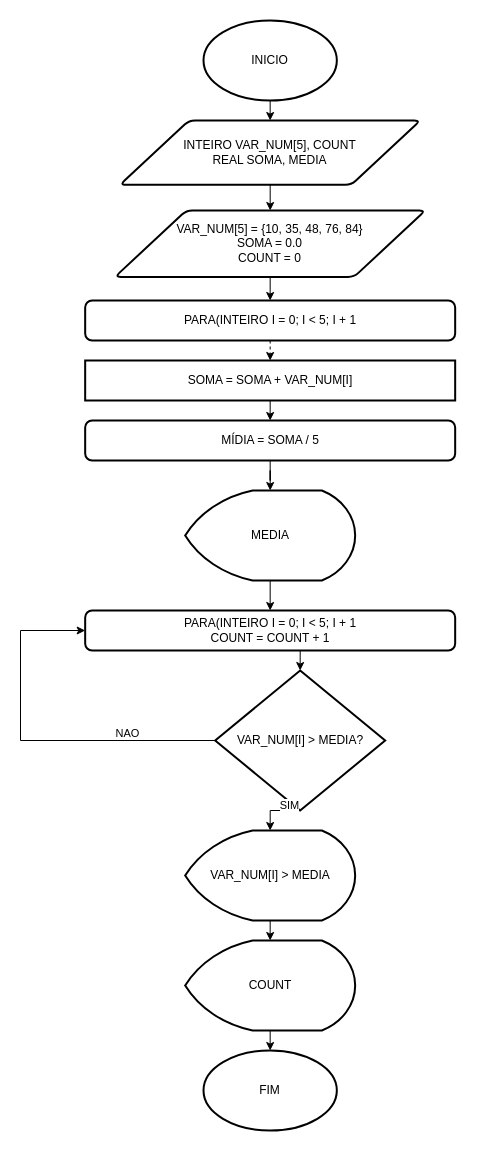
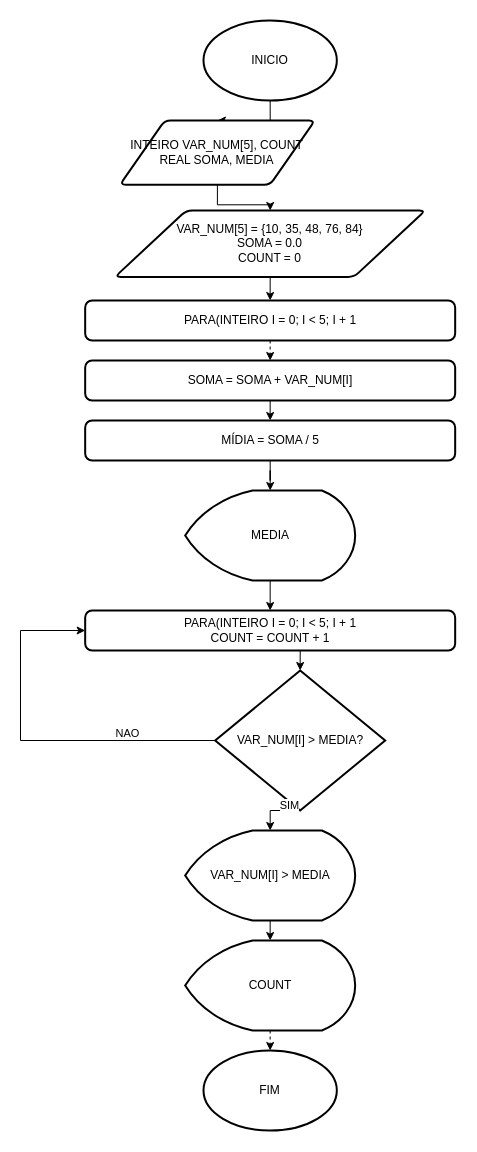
- <mxCell id="6" value="&lt;font style=&quot;vertical-align: inherit;&quot;&gt;&lt;font style=&quot;vertical-align: inherit;&quot;&gt;&lt;font style=&quot;vertical-align: inherit;&quot;&gt;&lt;font style=&quot;vertical-align: inherit;&quot;&gt;INTEIRO VAR_NUM[5], COUNT&lt;/font&gt;&lt;/font&gt;&lt;/font&gt;&lt;/font&gt;&lt;div&gt;&lt;font style=&quot;vertical-align: inherit;&quot;&gt;&lt;font style=&quot;vertical-align: inherit;&quot;&gt;&lt;font style=&quot;vertical-align: inherit;&quot;&gt;&lt;font style=&quot;vertical-align: inherit;&quot;&gt;&lt;font style=&quot;vertical-align: inherit;&quot;&gt;&lt;font style=&quot;vertical-align: inherit;&quot;&gt;REAL SOMA, MEDIA&lt;/font&gt;&lt;/font&gt;&lt;/font&gt;&lt;/font&gt;&lt;/font&gt;&lt;/font&gt;&lt;/div&gt;" style="shape=parallelogram;html=1;strokeWidth=2;perimeter=parallelogramPerimeter;whiteSpace=wrap;rounded=1;arcSize=12;size=0.23;" vertex="1" parent="1"><mxGeometry x="119.42" y="120" width="300.5" height="64.32" as="geometry" /></mxCell>
+ <mxCell id="6" value="&lt;font style=&quot;vertical-align: inherit;&quot;&gt;&lt;font style=&quot;vertical-align: inherit;&quot;&gt;&lt;font style=&quot;vertical-align: inherit;&quot;&gt;&lt;font style=&quot;vertical-align: inherit;&quot;&gt;INTEIRO VAR_NUM[5], COUNT&lt;/font&gt;&lt;/font&gt;&lt;/font&gt;&lt;/font&gt;&lt;div&gt;&lt;font style=&quot;vertical-align: inherit;&quot;&gt;&lt;font style=&quot;vertical-align: inherit;&quot;&gt;&lt;font style=&quot;vertical-align: inherit;&quot;&gt;&lt;font style=&quot;vertical-align: inherit;&quot;&gt;&lt;font style=&quot;vertical-align: inherit;&quot;&gt;&lt;font style=&quot;vertical-align: inherit;&quot;&gt;REAL SOMA, MEDIA&lt;/font&gt;&lt;/font&gt;&lt;/font&gt;&lt;/font&gt;&lt;/font&gt;&lt;/font&gt;&lt;/div&gt;" style="shape=parallelogram;html=1;strokeWidth=2;perimeter=parallelogramPerimeter;whiteSpace=wrap;rounded=1;arcSize=12;size=0.23;" vertex="1" parent="1"><mxGeometry x="119.42" y="120" width="195" height="64.32" as="geometry" /></mxCell>
- <mxCell id="12" value="&lt;font style=&quot;vertical-align: inherit;&quot;&gt;&lt;font style=&quot;vertical-align: inherit;&quot;&gt;SOMA = SOMA + VAR_NUM[I]&lt;/font&gt;&lt;/font&gt;" style="whiteSpace=wrap;html=1;absoluteArcSize=1;arcSize=14;strokeWidth=2;rounded=0;" vertex="1" parent="1"><mxGeometry x="84.67" y="360" width="370" height="40" as="geometry" /></mxCell>
+ <mxCell id="12" value="&lt;font style=&quot;vertical-align: inherit;&quot;&gt;&lt;font style=&quot;vertical-align: inherit;&quot;&gt;SOMA = SOMA + VAR_NUM[I]&lt;/font&gt;&lt;/font&gt;" style="rounded=1;whiteSpace=wrap;html=1;absoluteArcSize=1;arcSize=14;strokeWidth=2;" vertex="1" parent="1"><mxGeometry x="84.67" y="360" width="370" height="40" as="geometry" /></mxCell>
- <mxCell id="27" style="edgeStyle=orthogonalEdgeStyle;rounded=0;orthogonalLoop=1;jettySize=auto;html=1;exitX=0.5;exitY=1;exitDx=0;exitDy=0;exitPerimeter=0;entryX=0.5;entryY=0;entryDx=0;entryDy=0;entryPerimeter=0;" edge="1" parent="1" source="22" target="4"><mxGeometry relative="1" as="geometry" /></mxCell>
+ <mxCell id="27" style="edgeStyle=orthogonalEdgeStyle;rounded=0;orthogonalLoop=1;jettySize=auto;html=1;exitX=0.5;exitY=1;exitDx=0;exitDy=0;exitPerimeter=0;entryX=0.5;entryY=0;entryDx=0;entryDy=0;entryPerimeter=0;dashed=1;" edge="1" parent="1" source="22" target="4"><mxGeometry relative="1" as="geometry" /></mxCell>
